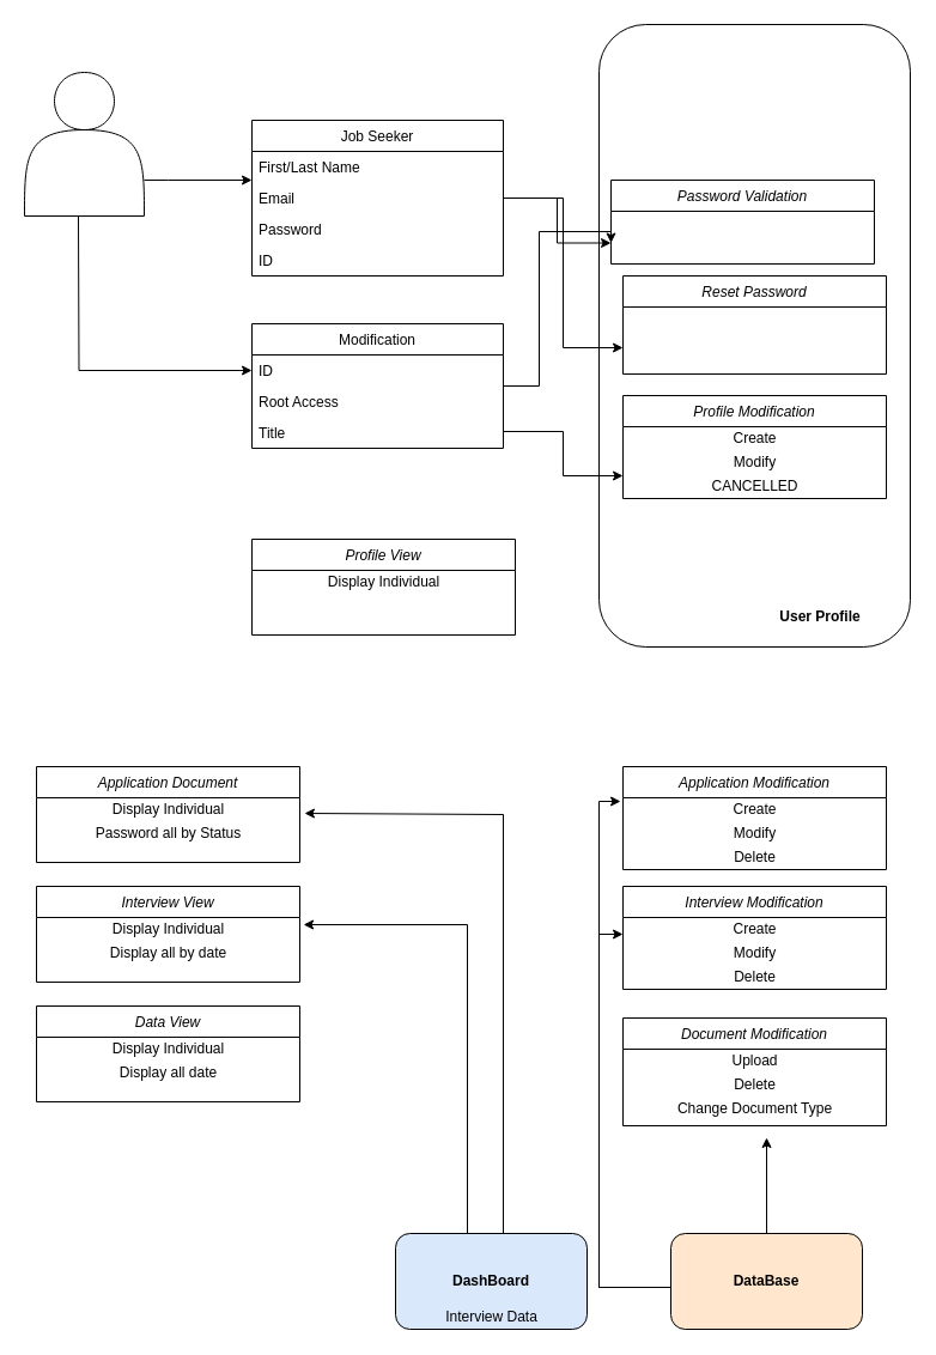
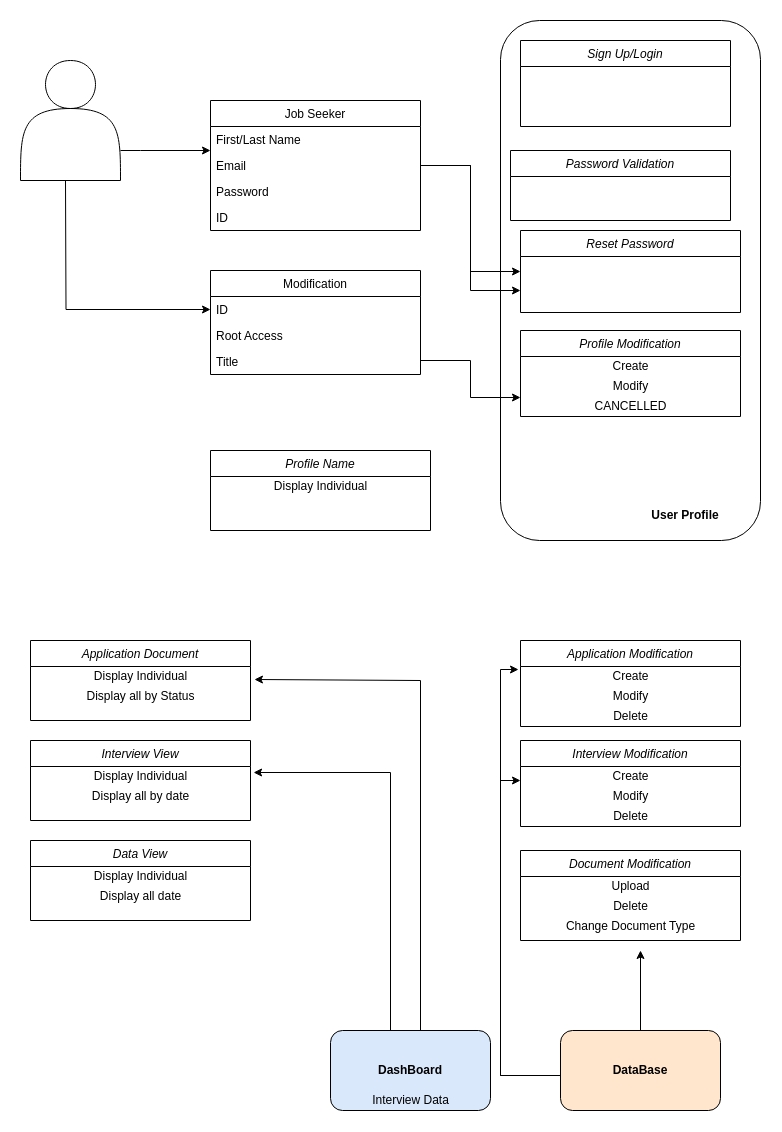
+ <mxCell id="3" value="Sign Up/Login" style="swimlane;fontStyle=2;align=center;verticalAlign=top;childLayout=stackLayout;horizontal=1;startSize=26;horizontalStack=0;resizeParent=1;resizeLast=0;collapsible=1;marginBottom=0;rounded=0;shadow=0;strokeWidth=1;" parent="1" vertex="1"><mxGeometry x="520" y="40" width="210" height="86" as="geometry"><mxRectangle x="230" y="140" width="160" height="26" as="alternateBounds" /></mxGeometry></mxCell>
- <mxCell id="4" style="edgeStyle=orthogonalEdgeStyle;rounded=0;orthogonalLoop=1;jettySize=auto;html=1;entryX=0;entryY=0.75;entryDx=0;entryDy=0;" edge="1" parent="1" source="6" target="13"><mxGeometry relative="1" as="geometry" /></mxCell>
+ <mxCell id="4" style="edgeStyle=orthogonalEdgeStyle;rounded=0;orthogonalLoop=1;jettySize=auto;html=1;" edge="1" parent="1" source="6" target="14"><mxGeometry relative="1" as="geometry" /></mxCell>
- <mxCell id="44" style="edgeStyle=orthogonalEdgeStyle;rounded=0;orthogonalLoop=1;jettySize=auto;html=1;entryX=0;entryY=0.75;entryDx=0;entryDy=0;" edge="1" parent="1" source="46" target="13"><mxGeometry relative="1" as="geometry"><Array as="points"><mxPoint x="450" y="322" /><mxPoint x="450" y="193" /></Array></mxGeometry></mxCell>
- <mxCell id="50" value="Profile View" style="swimlane;fontStyle=2;align=center;verticalAlign=top;childLayout=stackLayout;horizontal=1;startSize=26;horizontalStack=0;resizeParent=1;resizeLast=0;collapsible=1;marginBottom=0;rounded=0;shadow=0;strokeWidth=1;" vertex="1" parent="1"><mxGeometry x="210" y="450" width="220" height="80" as="geometry"><mxRectangle x="230" y="140" width="160" height="26" as="alternateBounds" /></mxGeometry></mxCell>
+ <mxCell id="50" value="Profile Name" style="swimlane;fontStyle=2;align=center;verticalAlign=top;childLayout=stackLayout;horizontal=1;startSize=26;horizontalStack=0;resizeParent=1;resizeLast=0;collapsible=1;marginBottom=0;rounded=0;shadow=0;strokeWidth=1;" vertex="1" parent="1"><mxGeometry x="210" y="450" width="220" height="80" as="geometry"><mxRectangle x="230" y="140" width="160" height="26" as="alternateBounds" /></mxGeometry></mxCell>
- <mxCell id="29" value="Password all by Status" style="text;html=1;align=center;verticalAlign=middle;resizable=0;points=[];autosize=1;" vertex="1" parent="27"><mxGeometry y="46" width="220" height="20" as="geometry" /></mxCell>
+ <mxCell id="29" value="Display all by Status" style="text;html=1;align=center;verticalAlign=middle;resizable=0;points=[];autosize=1;" vertex="1" parent="27"><mxGeometry y="46" width="220" height="20" as="geometry" /></mxCell>
